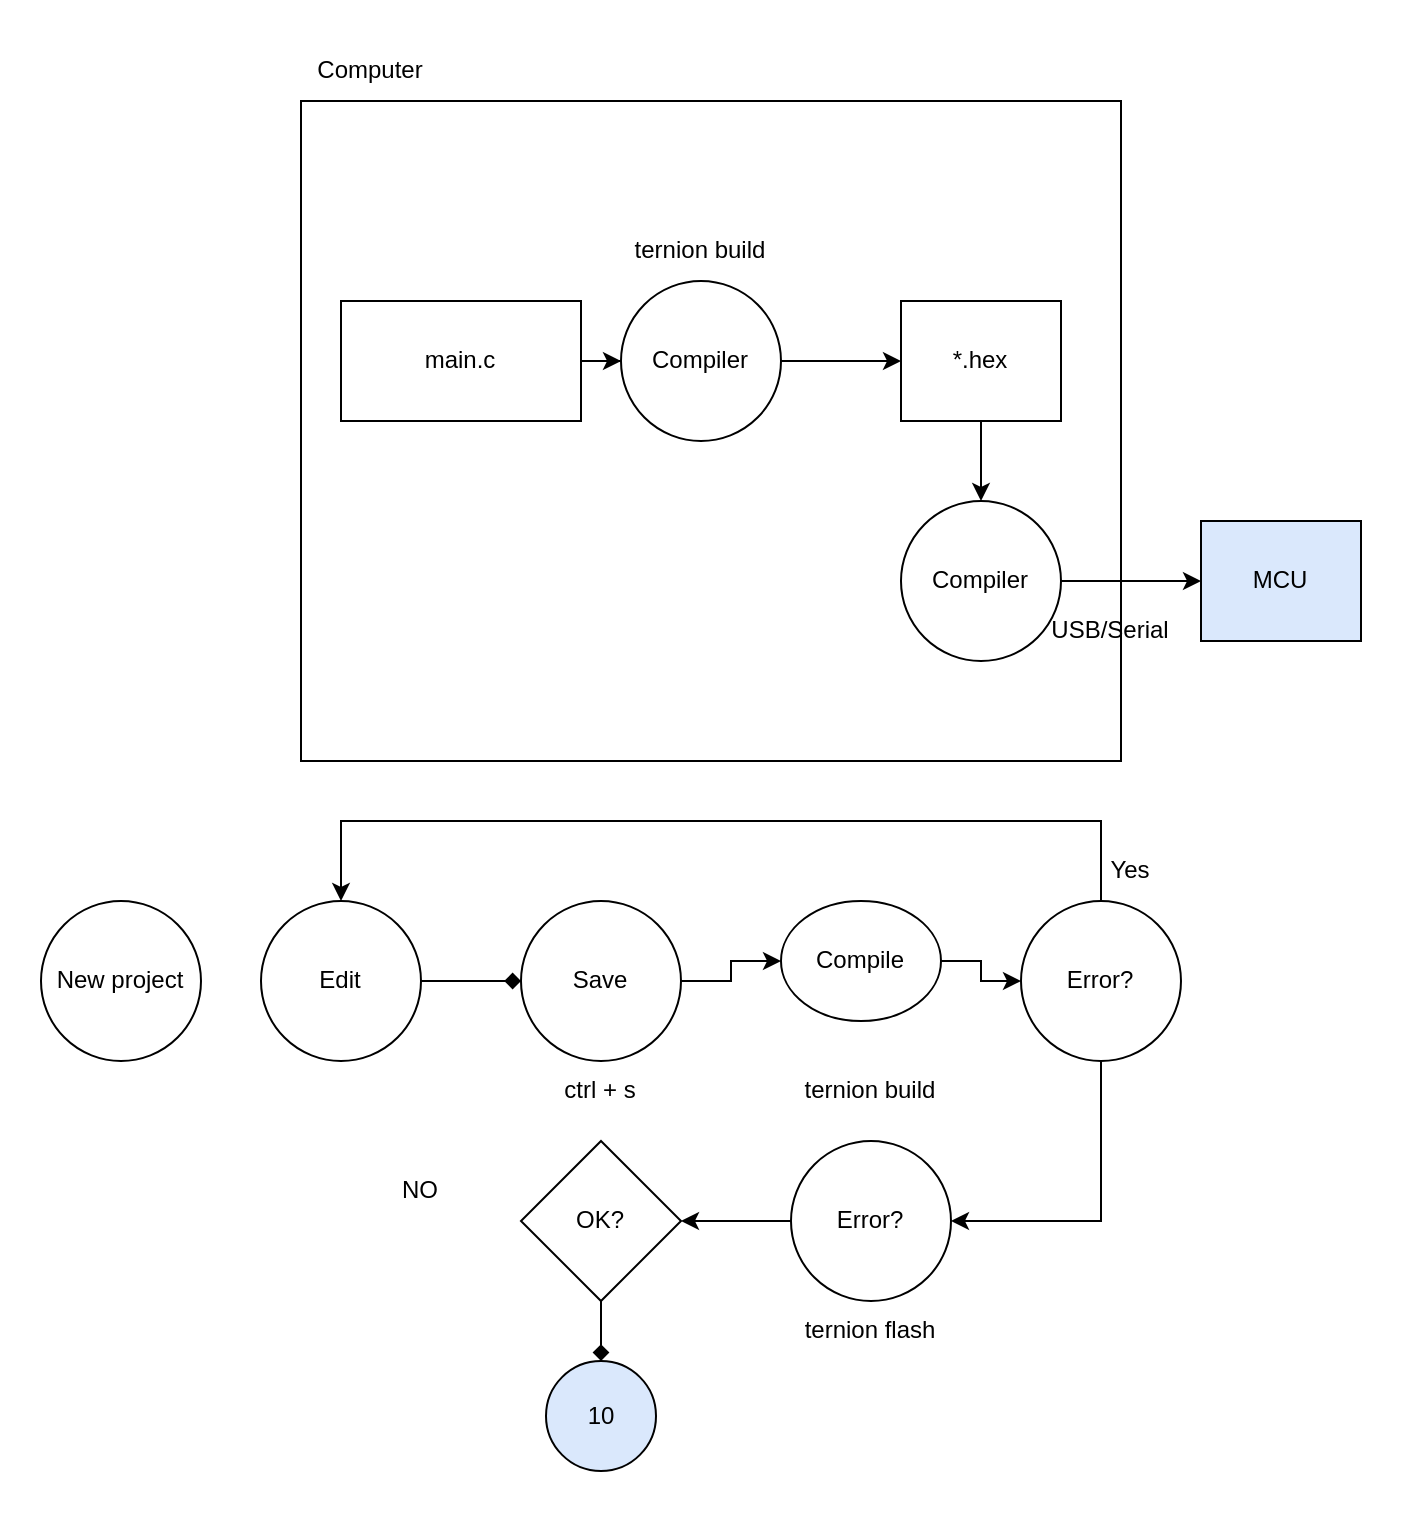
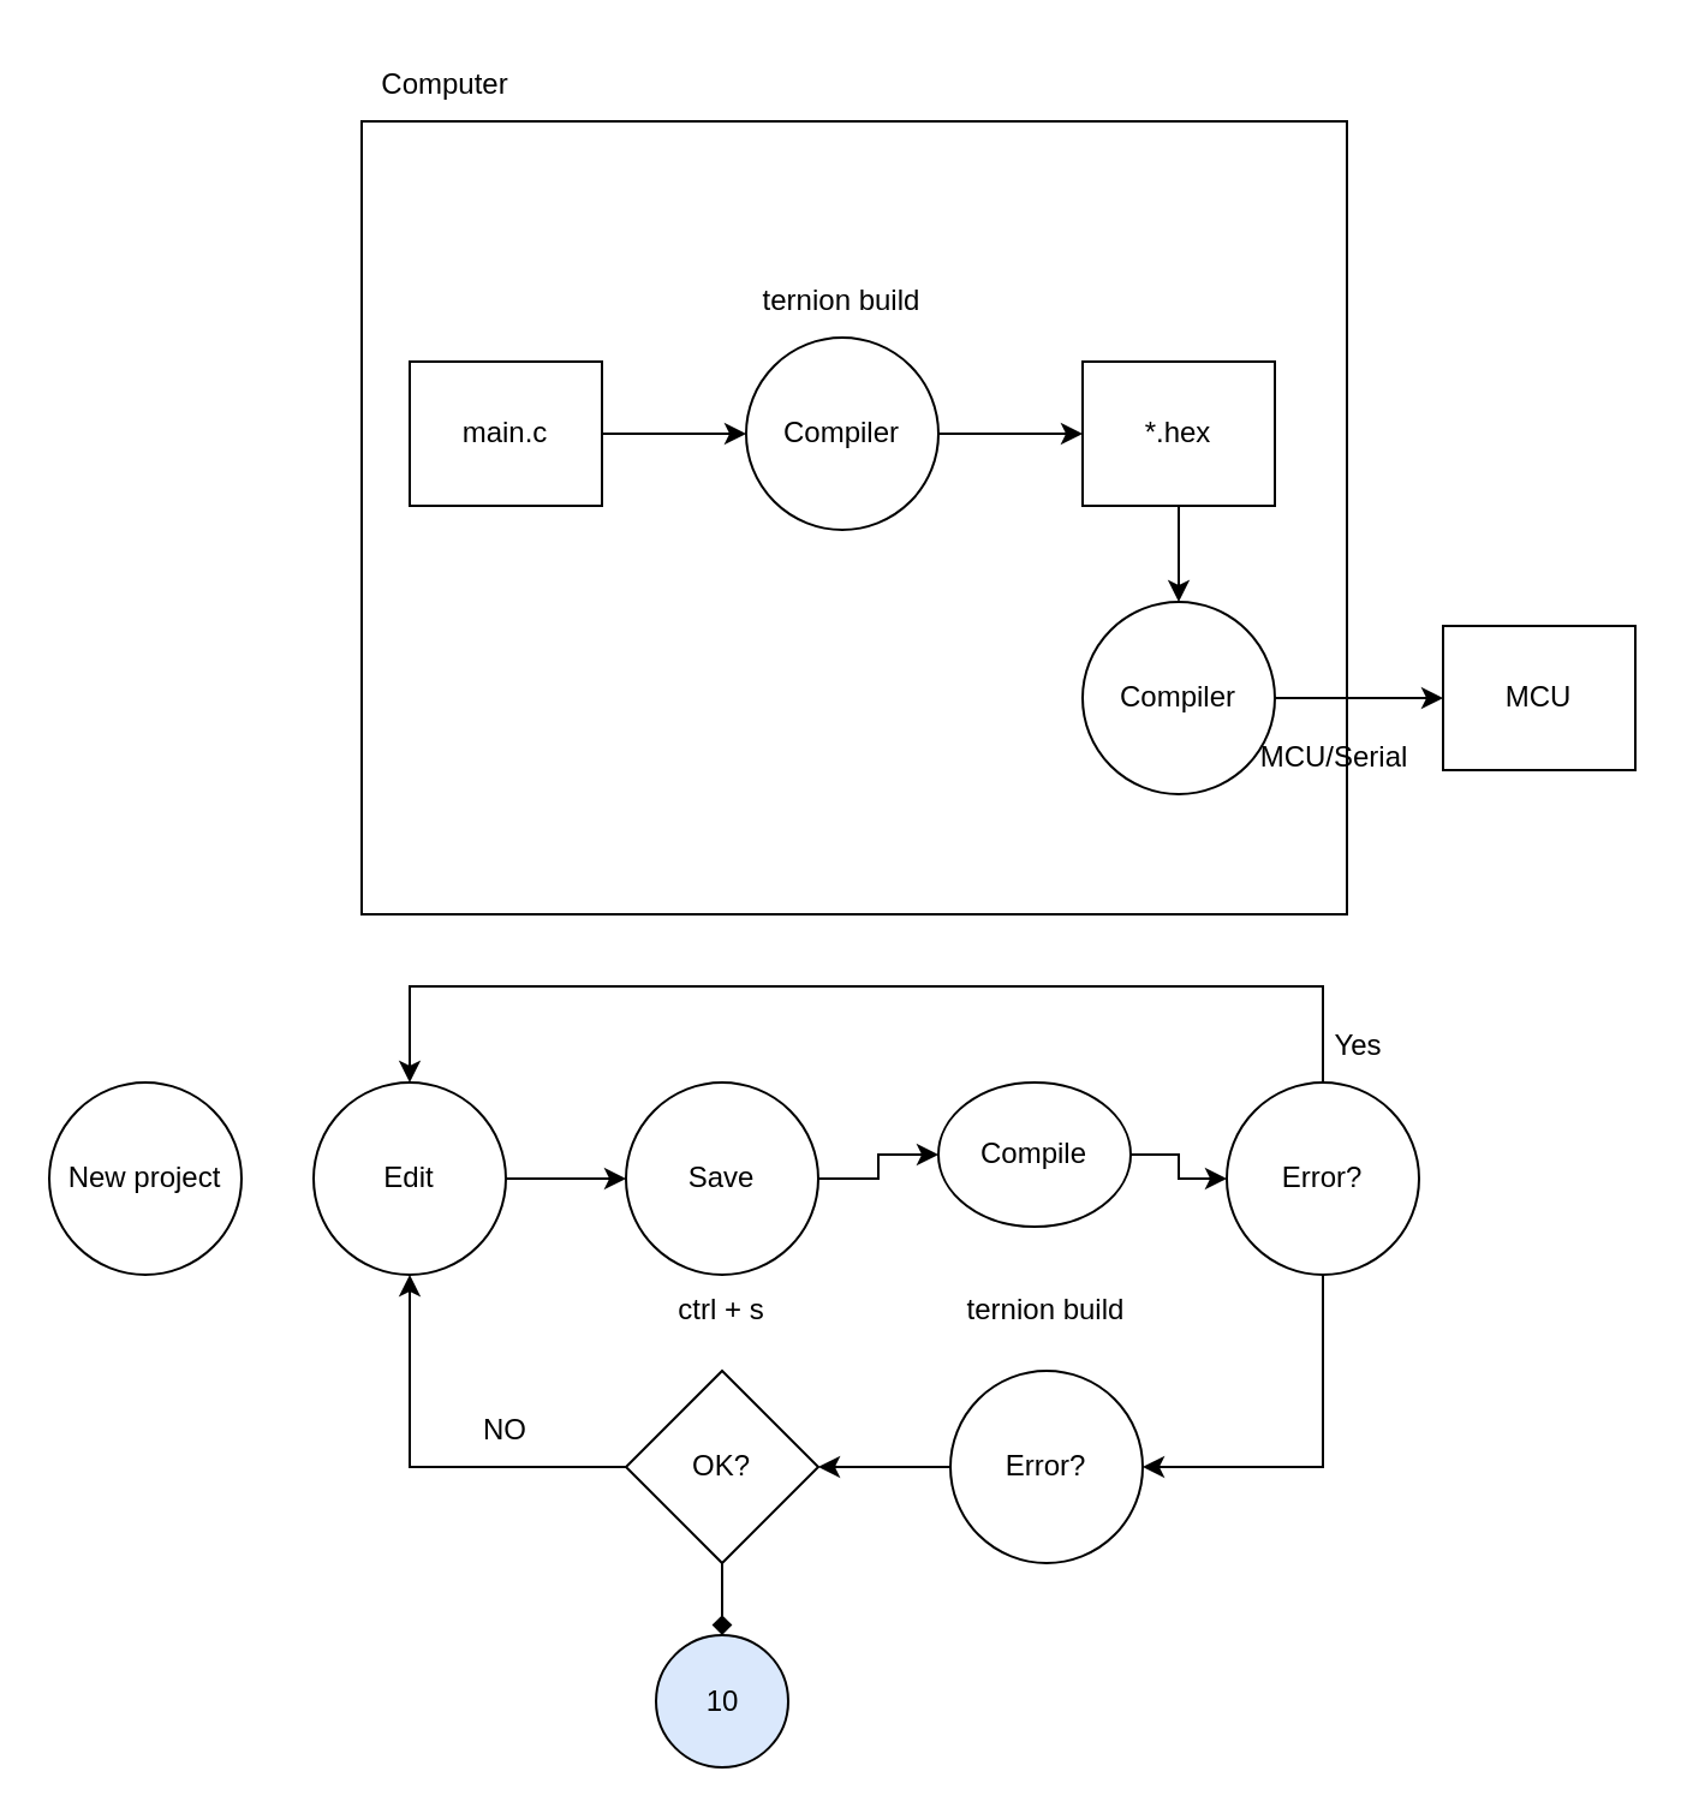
- <mxCell id="4" value="main.c" style="rounded=0;whiteSpace=wrap;html=1;" vertex="1" parent="1"><mxGeometry x="170" y="150" width="120" height="60" as="geometry" /></mxCell>
+ <mxCell id="4" value="main.c" style="rounded=0;whiteSpace=wrap;html=1;" vertex="1" parent="1"><mxGeometry x="170" y="150" width="80" height="60" as="geometry" /></mxCell>
- <mxCell id="7" value="MCU" style="rounded=0;whiteSpace=wrap;html=1;fillColor=#dae8fc;" vertex="1" parent="1"><mxGeometry x="600" y="260" width="80" height="60" as="geometry" /></mxCell>
+ <mxCell id="7" value="MCU" style="rounded=0;whiteSpace=wrap;html=1;" vertex="1" parent="1"><mxGeometry x="600" y="260" width="80" height="60" as="geometry" /></mxCell>
- <mxCell id="14" value="USB/Serial" style="text;html=1;align=center;verticalAlign=middle;whiteSpace=wrap;rounded=0;" vertex="1" parent="1"><mxGeometry x="510" y="300" width="90" height="30" as="geometry" /></mxCell>
+ <mxCell id="14" value="MCU/Serial" style="text;html=1;align=center;verticalAlign=middle;whiteSpace=wrap;rounded=0;" vertex="1" parent="1"><mxGeometry x="510" y="300" width="90" height="30" as="geometry" /></mxCell>
- <mxCell id="15" value="" style="edgeStyle=orthogonalEdgeStyle;rounded=0;orthogonalLoop=1;jettySize=auto;html=1;endArrow=diamond;" edge="1" parent="1" source="16" target="18"><mxGeometry relative="1" as="geometry" /></mxCell>
+ <mxCell id="15" value="" style="edgeStyle=orthogonalEdgeStyle;rounded=0;orthogonalLoop=1;jettySize=auto;html=1;" edge="1" parent="1" source="16" target="18"><mxGeometry relative="1" as="geometry" /></mxCell>
+ <mxCell id="29" style="edgeStyle=orthogonalEdgeStyle;rounded=0;orthogonalLoop=1;jettySize=auto;html=1;entryX=0.5;entryY=1;entryDx=0;entryDy=0;" edge="1" parent="1" source="31" target="16"><mxGeometry relative="1" as="geometry" /></mxCell>
- <mxCell id="35" value="ternion flash" style="text;html=1;align=center;verticalAlign=middle;whiteSpace=wrap;rounded=0;" vertex="1" parent="1"><mxGeometry x="380" y="650" width="110" height="30" as="geometry" /></mxCell>
